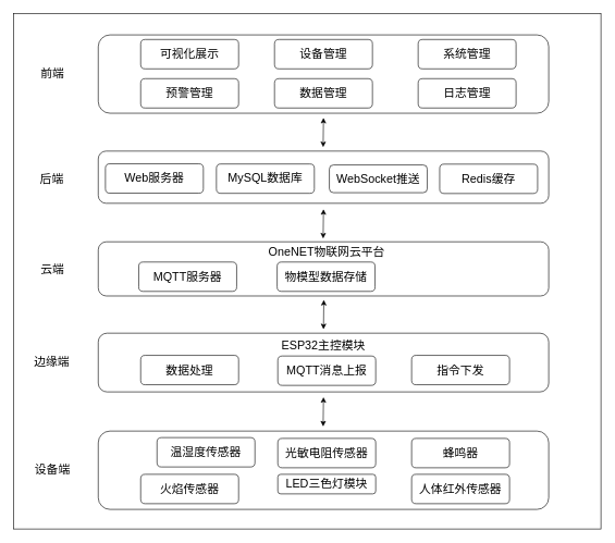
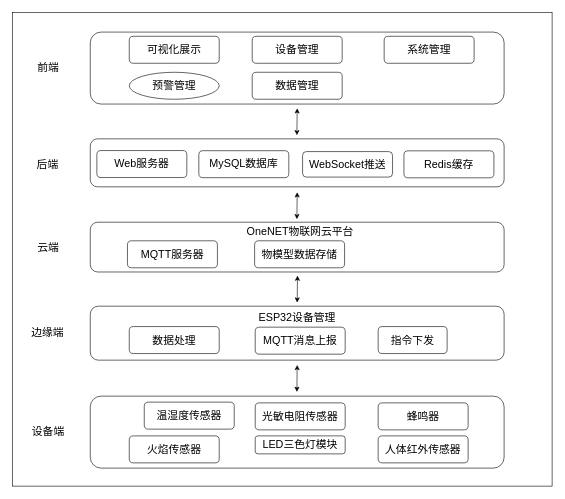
- <mxCell id="31" value="&lt;font style=&quot;font-size: 18px;&quot;&gt;预警管理&lt;/font&gt;" style="rounded=1;whiteSpace=wrap;html=1;" parent="1" vertex="1"><mxGeometry x="215" y="120" width="150" height="45" as="geometry" /></mxCell>
+ <mxCell id="31" value="&lt;font style=&quot;font-size: 18px;&quot;&gt;预警管理&lt;/font&gt;" style="ellipse;whiteSpace=wrap;html=1;" parent="1" vertex="1"><mxGeometry x="215" y="120" width="150" height="45" as="geometry" /></mxCell>
- <mxCell id="36" value="&lt;font style=&quot;font-size: 18px;&quot;&gt;日志管理&lt;/font&gt;" style="rounded=1;whiteSpace=wrap;html=1;" parent="1" vertex="1"><mxGeometry x="640" y="120" width="150" height="45" as="geometry" /></mxCell>
- <mxCell id="20" value="&lt;font style=&quot;font-size: 18px;&quot;&gt;ESP32主控模块&lt;/font&gt;" style="text;html=1;align=center;verticalAlign=middle;whiteSpace=wrap;rounded=0;" parent="1" vertex="1"><mxGeometry x="415" y="514" width="160" height="30" as="geometry" /></mxCell>
+ <mxCell id="20" value="&lt;font style=&quot;font-size: 18px;&quot;&gt;ESP32设备管理&lt;/font&gt;" style="text;html=1;align=center;verticalAlign=middle;whiteSpace=wrap;rounded=0;" parent="1" vertex="1"><mxGeometry x="415" y="514" width="160" height="30" as="geometry" /></mxCell>
- <mxCell id="22" value="&lt;font style=&quot;font-size: 18px;&quot;&gt;指令下发&lt;/font&gt;" style="rounded=1;whiteSpace=wrap;html=1;" parent="1" vertex="1"><mxGeometry x="630" y="544" width="150" height="45" as="geometry" /></mxCell>
+ <mxCell id="22" value="&lt;font style=&quot;font-size: 18px;&quot;&gt;指令下发&lt;/font&gt;" style="rounded=1;whiteSpace=wrap;html=1;" parent="1" vertex="1"><mxGeometry x="630" y="544" width="115" height="45" as="geometry" /></mxCell>
